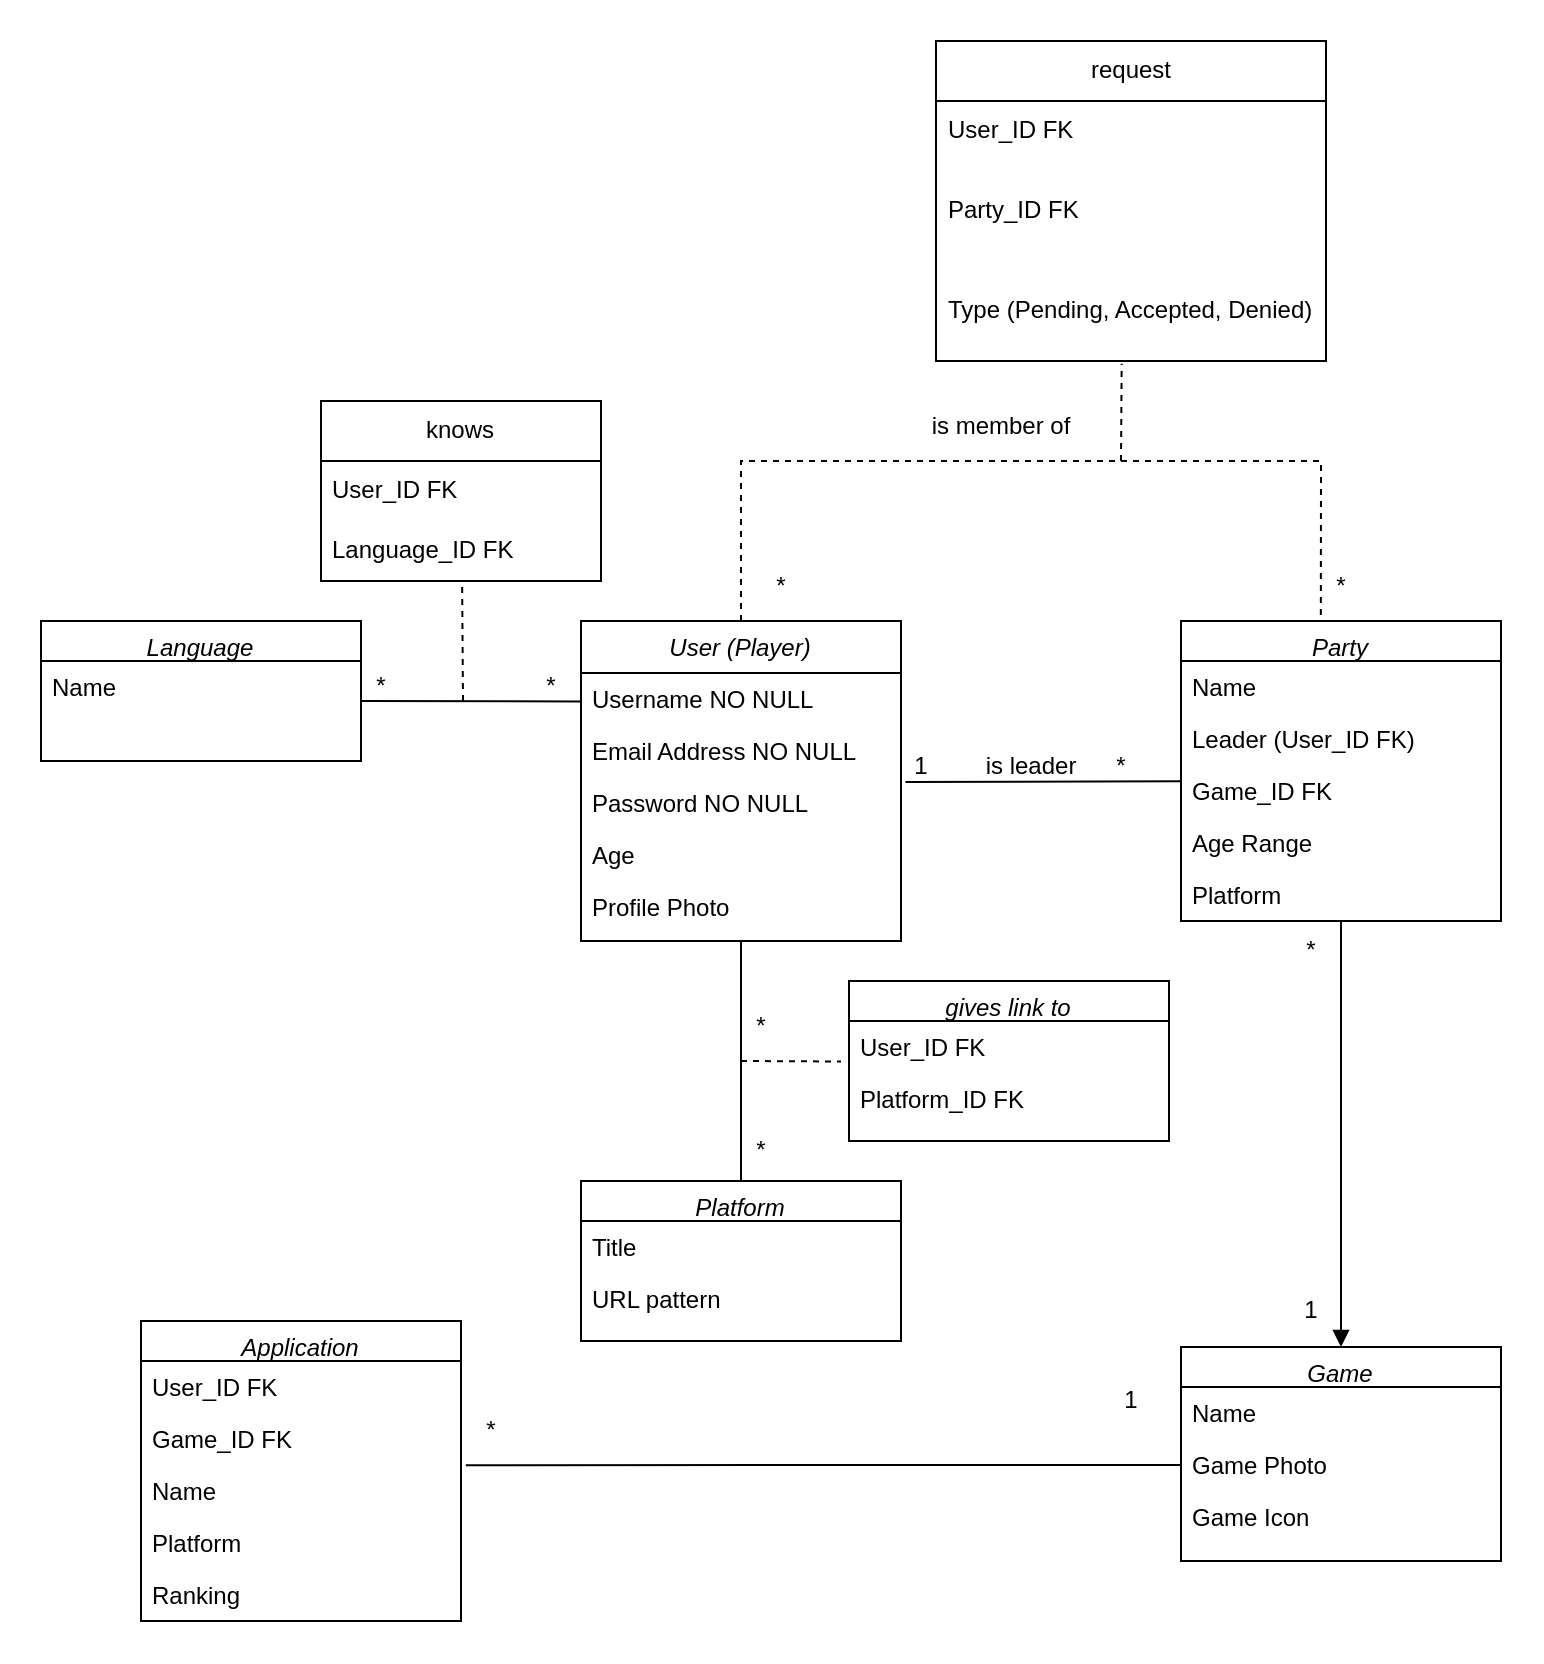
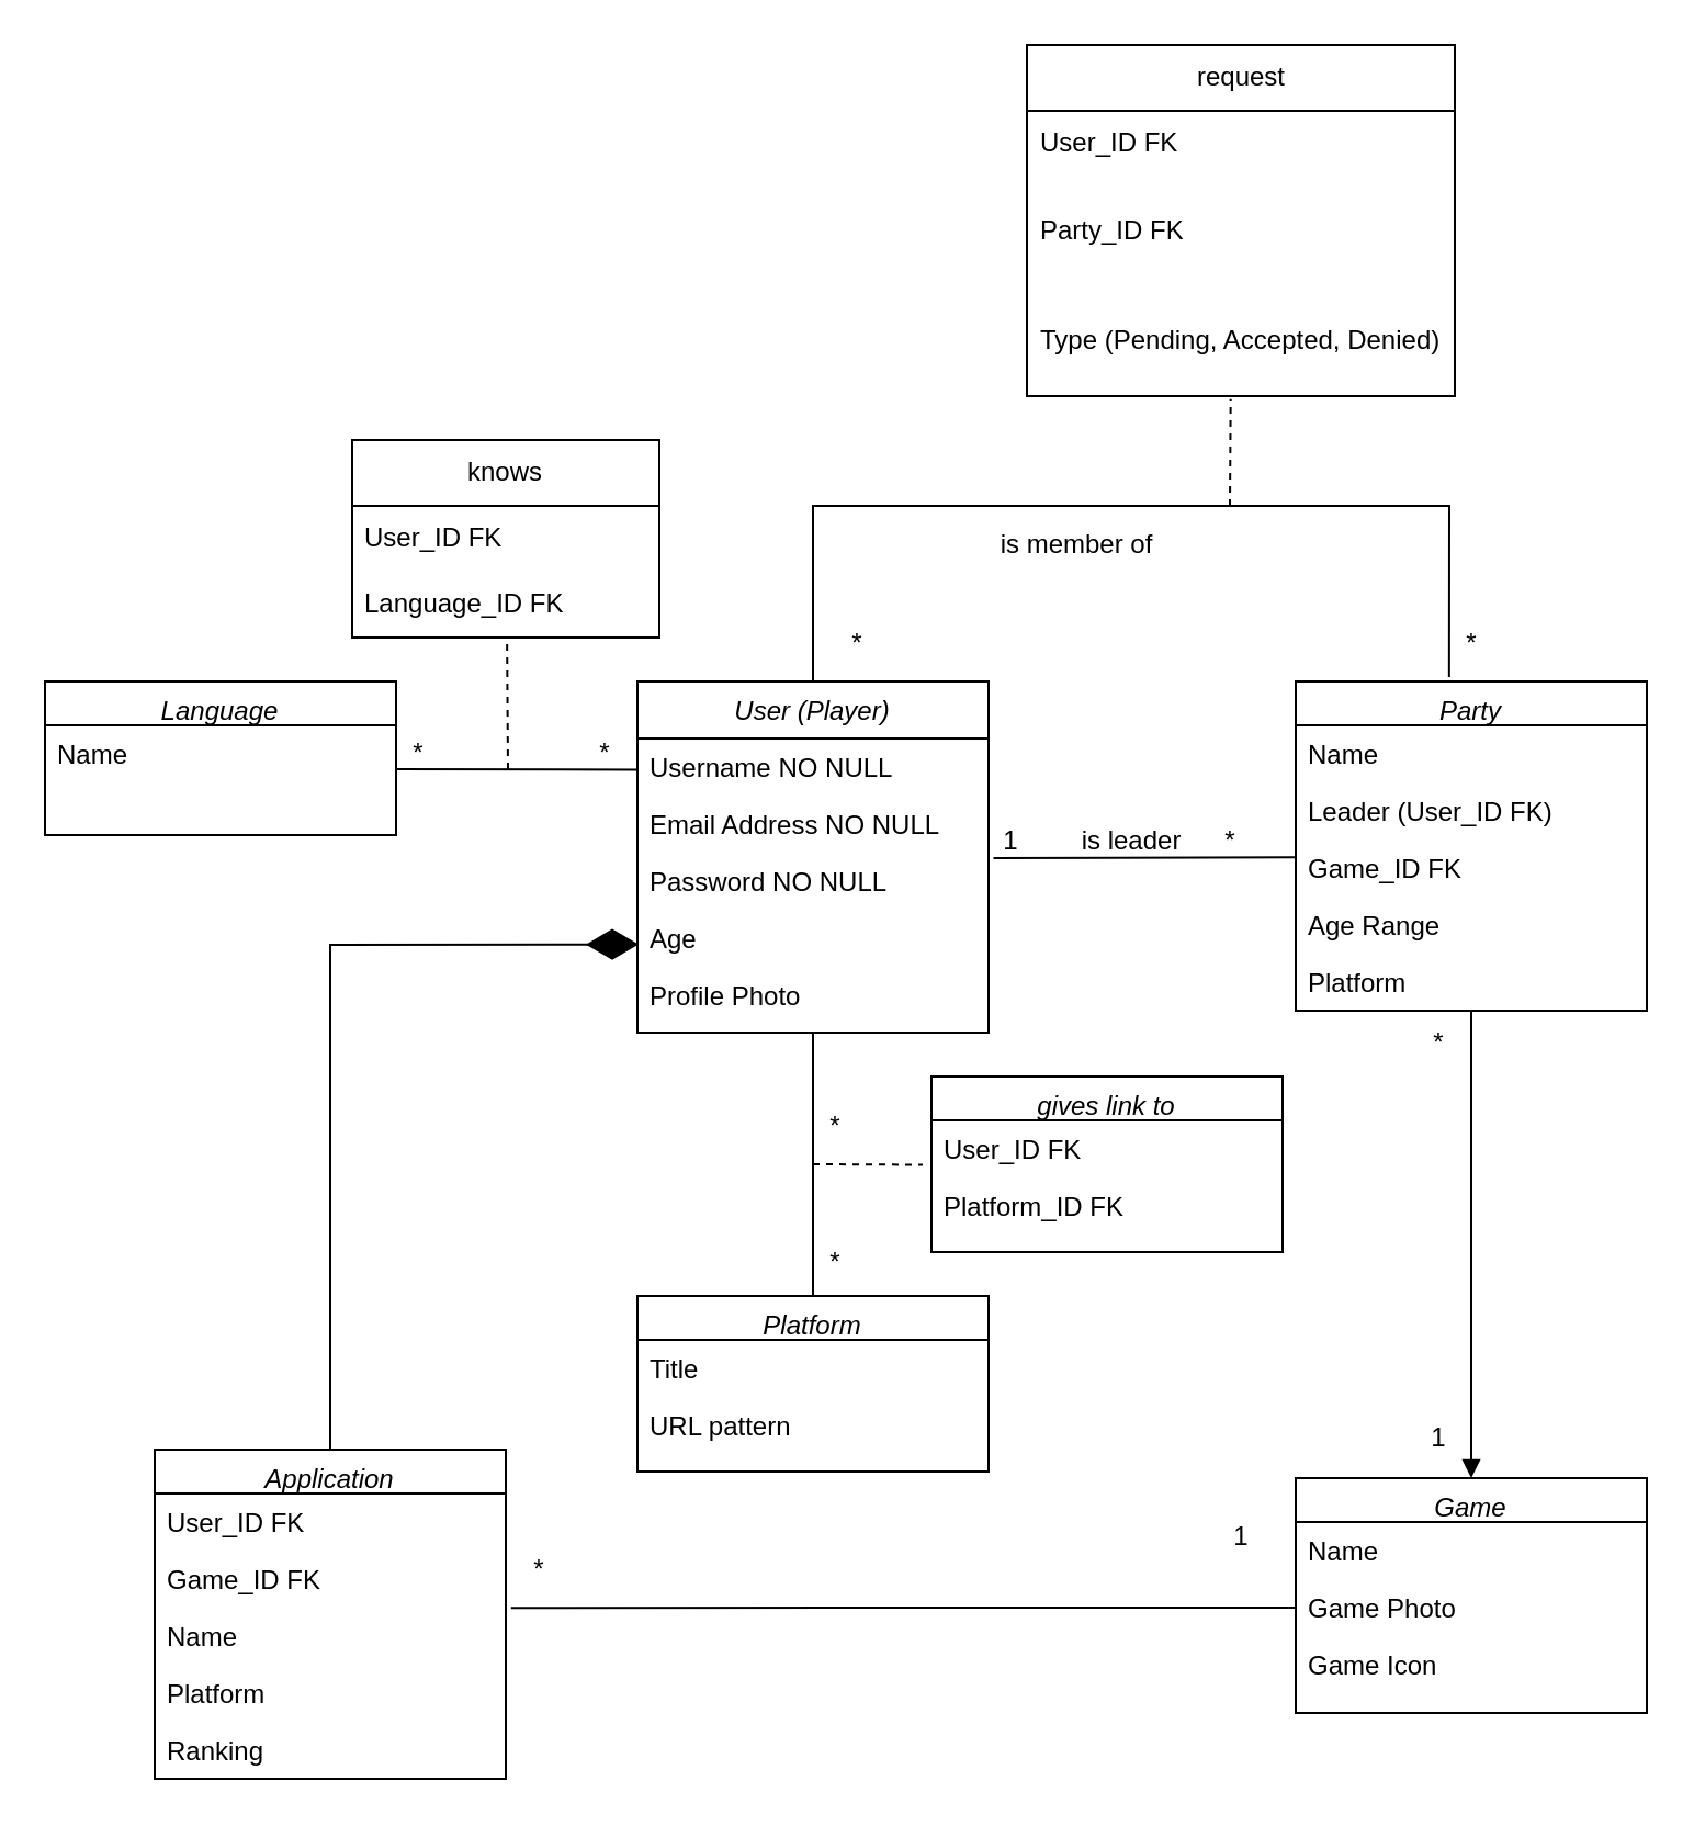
- <mxCell id="42" value="is member of" style="text;html=1;align=center;verticalAlign=middle;resizable=0;points=[];autosize=1;strokeColor=none;fillColor=none;" parent="1" vertex="1"><mxGeometry x="455" y="198" width="90" height="30" as="geometry" /></mxCell>
+ <mxCell id="42" value="is member of" style="text;html=1;align=center;verticalAlign=middle;resizable=0;points=[];autosize=1;strokeColor=none;fillColor=none;" parent="1" vertex="1"><mxGeometry x="445" y="233" width="90" height="30" as="geometry" /></mxCell>
- <mxCell id="41" value="" style="endArrow=none;html=1;rounded=0;exitX=0.5;exitY=0;exitDx=0;exitDy=0;entryX=0.437;entryY=-0.013;entryDx=0;entryDy=0;entryPerimeter=0;dashed=1;" parent="1" source="2" target="31" edge="1"><mxGeometry width="50" height="50" relative="1" as="geometry"><mxPoint x="510" y="250" as="sourcePoint" /><mxPoint x="560" y="200" as="targetPoint" /><Array as="points"><mxPoint x="370" y="230" /><mxPoint x="660" y="230" /></Array></mxGeometry></mxCell>
+ <mxCell id="41" value="" style="endArrow=none;html=1;rounded=0;exitX=0.5;exitY=0;exitDx=0;exitDy=0;entryX=0.437;entryY=-0.013;entryDx=0;entryDy=0;entryPerimeter=0;" parent="1" source="2" target="31" edge="1"><mxGeometry width="50" height="50" relative="1" as="geometry"><mxPoint x="510" y="250" as="sourcePoint" /><mxPoint x="560" y="200" as="targetPoint" /><Array as="points"><mxPoint x="370" y="230" /><mxPoint x="660" y="230" /></Array></mxGeometry></mxCell>
+ <mxCell id="23" value="" style="endArrow=diamondThin;html=1;rounded=0;exitX=0.5;exitY=0;exitDx=0;exitDy=0;startArrow=none;startFill=0;endFill=1;endSize=21;entryX=0.003;entryY=0.607;entryDx=0;entryDy=0;entryPerimeter=0;" parent="1" source="8" target="6" edge="1"><mxGeometry width="50" height="50" relative="1" as="geometry"><mxPoint x="320" y="490" as="sourcePoint" /><mxPoint x="370" y="490" as="targetPoint" /><Array as="points"><mxPoint x="150" y="430" /></Array></mxGeometry></mxCell>
